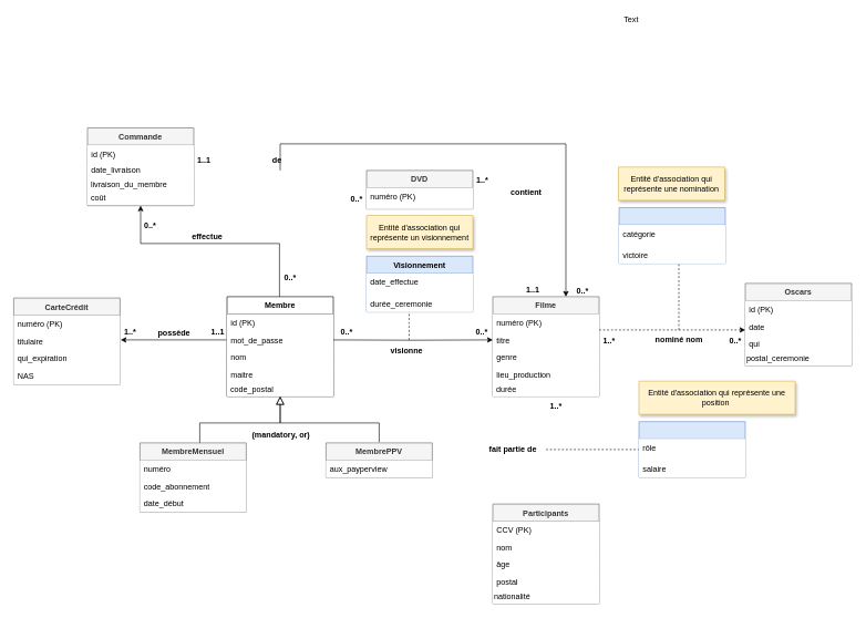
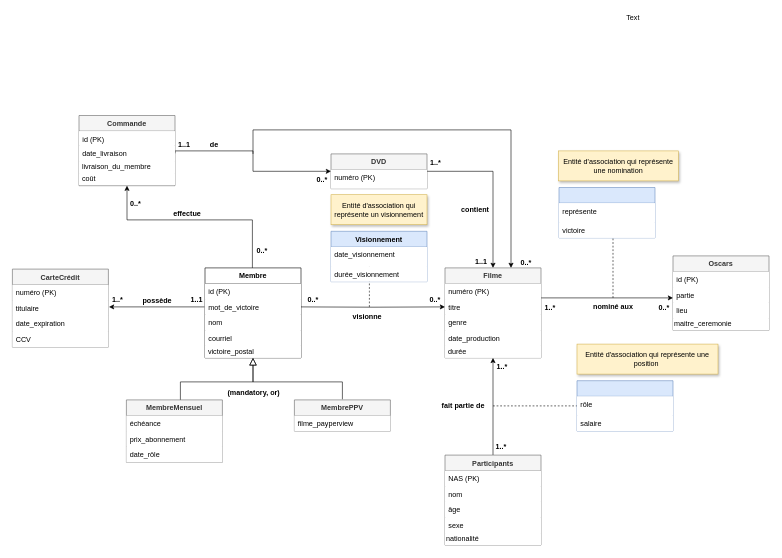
- <mxCell id="91" value="Text" style="text;html=1;align=center;verticalAlign=middle;resizable=0;points=[];autosize=1;" vertex="1" parent="1"><mxGeometry x="929" y="20" width="40" height="20" as="geometry" /></mxCell>
+ <mxCell id="91" value="Text" style="text;html=1;align=center;verticalAlign=middle;resizable=0;points=[];autosize=1;" vertex="1" parent="1"><mxGeometry x="1034" y="20" width="40" height="20" as="geometry" /></mxCell>
- <mxCell id="90" value="de" style="text;html=1;align=center;verticalAlign=middle;resizable=0;points=[];autosize=1;fontStyle=1" vertex="1" parent="1"><mxGeometry x="401" y="231" width="30" height="20" as="geometry" /></mxCell>
+ <mxCell id="90" value="de" style="text;html=1;align=center;verticalAlign=middle;resizable=0;points=[];autosize=1;fontStyle=1" vertex="1" parent="1"><mxGeometry x="341" y="231" width="30" height="20" as="geometry" /></mxCell>
- <mxCell id="30" value="Entité d'association qui représente une nomination" style="text;html=1;strokeColor=#d6b656;fillColor=#fff2cc;align=center;verticalAlign=middle;whiteSpace=wrap;rounded=0;shadow=1;perimeterSpacing=0;comic=0;glass=0;" vertex="1" parent="1"><mxGeometry x="930" y="251" width="160" height="50" as="geometry" /></mxCell>
+ <mxCell id="30" value="Entité d'association qui représente une nomination" style="text;html=1;strokeColor=#d6b656;fillColor=#fff2cc;align=center;verticalAlign=middle;whiteSpace=wrap;rounded=0;shadow=1;perimeterSpacing=0;comic=0;glass=0;" vertex="1" parent="1"><mxGeometry x="930" y="251" width="200" height="50" as="geometry" /></mxCell>
+ <mxCell id="78" style="edgeStyle=orthogonalEdgeStyle;rounded=0;orthogonalLoop=1;jettySize=auto;html=1;exitX=1;exitY=0.5;exitDx=0;exitDy=0;entryX=0;entryY=0.5;entryDx=0;entryDy=0;" edge="1" parent="1" source="81" target="88"><mxGeometry relative="1" as="geometry"><Array as="points"><mxPoint x="291" y="251" /><mxPoint x="421" y="251" /><mxPoint x="421" y="285" /></Array></mxGeometry></mxCell>
+ <mxCell id="72" style="edgeStyle=orthogonalEdgeStyle;rounded=0;orthogonalLoop=1;jettySize=auto;html=1;exitX=1;exitY=0.5;exitDx=0;exitDy=0;entryX=0.5;entryY=0;entryDx=0;entryDy=0;" edge="1" parent="1" source="88" target="17"><mxGeometry relative="1" as="geometry" /></mxCell>
- <mxCell id="74" value="contient" style="text;html=1;align=center;verticalAlign=middle;resizable=0;points=[];autosize=1;fontStyle=1" vertex="1" parent="1"><mxGeometry x="761" y="279" width="60" height="20" as="geometry" /></mxCell>
+ <mxCell id="74" value="contient" style="text;html=1;align=center;verticalAlign=middle;resizable=0;points=[];autosize=1;fontStyle=1" vertex="1" parent="1"><mxGeometry x="761" y="339" width="60" height="20" as="geometry" /></mxCell>
- <mxCell id="65" value="catégorie" style="text;align=left;verticalAlign=top;spacingLeft=4;spacingRight=4;overflow=hidden;rotatable=0;points=[[0,0.5],[1,0.5]];portConstraint=eastwest;fillColor=#ffffff;" vertex="1" parent="64"><mxGeometry y="26" width="160" height="32" as="geometry" /></mxCell>
+ <mxCell id="65" value="représente" style="text;align=left;verticalAlign=top;spacingLeft=4;spacingRight=4;overflow=hidden;rotatable=0;points=[[0,0.5],[1,0.5]];portConstraint=eastwest;fillColor=#ffffff;" vertex="1" parent="64"><mxGeometry y="26" width="160" height="32" as="geometry" /></mxCell>
- <mxCell id="53" value="date_effectue" style="text;align=left;verticalAlign=top;spacingLeft=4;spacingRight=4;overflow=hidden;rotatable=0;points=[[0,0.5],[1,0.5]];portConstraint=eastwest;fillColor=#ffffff;" vertex="1" parent="52"><mxGeometry y="26" width="160" height="32" as="geometry" /></mxCell>
+ <mxCell id="53" value="date_visionnement" style="text;align=left;verticalAlign=top;spacingLeft=4;spacingRight=4;overflow=hidden;rotatable=0;points=[[0,0.5],[1,0.5]];portConstraint=eastwest;fillColor=#ffffff;" vertex="1" parent="52"><mxGeometry y="26" width="160" height="32" as="geometry" /></mxCell>
- <mxCell id="54" value="durée_ceremonie" style="text;align=left;verticalAlign=top;spacingLeft=4;spacingRight=4;overflow=hidden;rotatable=0;points=[[0,0.5],[1,0.5]];portConstraint=eastwest;rounded=0;shadow=0;html=0;fillColor=#ffffff;" vertex="1" parent="52"><mxGeometry y="58" width="160" height="26" as="geometry" /></mxCell>
+ <mxCell id="54" value="durée_visionnement" style="text;align=left;verticalAlign=top;spacingLeft=4;spacingRight=4;overflow=hidden;rotatable=0;points=[[0,0.5],[1,0.5]];portConstraint=eastwest;rounded=0;shadow=0;html=0;fillColor=#ffffff;" vertex="1" parent="52"><mxGeometry y="58" width="160" height="26" as="geometry" /></mxCell>
- <mxCell id="69" value="date" style="text;align=left;verticalAlign=top;spacingLeft=4;spacingRight=4;overflow=hidden;rotatable=0;points=[[0,0.5],[1,0.5]];portConstraint=eastwest;rounded=0;shadow=0;html=0;fillColor=#ffffff;" vertex="1" parent="67"><mxGeometry y="52" width="160" height="26" as="geometry" /></mxCell>
+ <mxCell id="69" value="partie" style="text;align=left;verticalAlign=top;spacingLeft=4;spacingRight=4;overflow=hidden;rotatable=0;points=[[0,0.5],[1,0.5]];portConstraint=eastwest;rounded=0;shadow=0;html=0;fillColor=#ffffff;" vertex="1" parent="67"><mxGeometry y="52" width="160" height="26" as="geometry" /></mxCell>
- <mxCell id="16" value="" style="edgeStyle=orthogonalEdgeStyle;rounded=0;orthogonalLoop=1;jettySize=auto;html=1;dashed=1;" edge="1" parent="1" source="17" target="67"><mxGeometry relative="1" as="geometry"><Array as="points"><mxPoint x="1051" y="496" /><mxPoint x="1051" y="496" /></Array></mxGeometry></mxCell>
+ <mxCell id="16" value="" style="edgeStyle=orthogonalEdgeStyle;rounded=0;orthogonalLoop=1;jettySize=auto;html=1;" edge="1" parent="1" source="17" target="67"><mxGeometry relative="1" as="geometry"><Array as="points"><mxPoint x="1051" y="496" /><mxPoint x="1051" y="496" /></Array></mxGeometry></mxCell>
- <mxCell id="33" value="mot_de_passe" style="text;align=left;verticalAlign=top;spacingLeft=4;spacingRight=4;overflow=hidden;rotatable=0;points=[[0,0.5],[1,0.5]];portConstraint=eastwest;rounded=0;shadow=0;html=0;fillColor=#ffffff;" parent="31" vertex="1"><mxGeometry y="52" width="160" height="26" as="geometry" /></mxCell>
+ <mxCell id="33" value="mot_de_victoire" style="text;align=left;verticalAlign=top;spacingLeft=4;spacingRight=4;overflow=hidden;rotatable=0;points=[[0,0.5],[1,0.5]];portConstraint=eastwest;rounded=0;shadow=0;html=0;fillColor=#ffffff;" parent="31" vertex="1"><mxGeometry y="52" width="160" height="26" as="geometry" /></mxCell>
- <mxCell id="26" value="nominé nom" style="text;html=1;align=center;verticalAlign=middle;resizable=0;points=[];autosize=1;fontStyle=1" vertex="1" parent="1"><mxGeometry x="981" y="501" width="80" height="20" as="geometry" /></mxCell>
+ <mxCell id="26" value="nominé aux" style="text;html=1;align=center;verticalAlign=middle;resizable=0;points=[];autosize=1;fontStyle=1" vertex="1" parent="1"><mxGeometry x="981" y="501" width="80" height="20" as="geometry" /></mxCell>
- <mxCell id="70" value="qui" style="text;align=left;verticalAlign=top;spacingLeft=4;spacingRight=4;overflow=hidden;rotatable=0;points=[[0,0.5],[1,0.5]];portConstraint=eastwest;rounded=0;shadow=0;html=0;fillColor=#ffffff;strokeWidth=1;" vertex="1" parent="67"><mxGeometry y="78" width="160" height="26" as="geometry" /></mxCell>
+ <mxCell id="70" value="lieu" style="text;align=left;verticalAlign=top;spacingLeft=4;spacingRight=4;overflow=hidden;rotatable=0;points=[[0,0.5],[1,0.5]];portConstraint=eastwest;rounded=0;shadow=0;html=0;fillColor=#ffffff;strokeWidth=1;" vertex="1" parent="67"><mxGeometry y="78" width="160" height="26" as="geometry" /></mxCell>
- <mxCell id="43" value="qui_expiration" style="text;align=left;verticalAlign=top;spacingLeft=4;spacingRight=4;overflow=hidden;rotatable=0;points=[[0,0.5],[1,0.5]];portConstraint=eastwest;rounded=0;shadow=0;html=0;fillColor=#ffffff;strokeWidth=1;" vertex="1" parent="40"><mxGeometry y="78" width="160" height="26" as="geometry" /></mxCell>
+ <mxCell id="43" value="date_expiration" style="text;align=left;verticalAlign=top;spacingLeft=4;spacingRight=4;overflow=hidden;rotatable=0;points=[[0,0.5],[1,0.5]];portConstraint=eastwest;rounded=0;shadow=0;html=0;fillColor=#ffffff;strokeWidth=1;" vertex="1" parent="40"><mxGeometry y="78" width="160" height="26" as="geometry" /></mxCell>
- <mxCell id="71" value="postal_ceremonie" style="text;html=1;align=left;verticalAlign=middle;resizable=0;points=[];autosize=1;fillColor=#ffffff;" vertex="1" parent="67"><mxGeometry y="104" width="160" height="20" as="geometry" /></mxCell>
+ <mxCell id="71" value="maitre_ceremonie" style="text;html=1;align=left;verticalAlign=middle;resizable=0;points=[];autosize=1;fillColor=#ffffff;" vertex="1" parent="67"><mxGeometry y="104" width="160" height="20" as="geometry" /></mxCell>
- <mxCell id="35" value="maitre" style="text;align=left;verticalAlign=top;spacingLeft=4;spacingRight=4;overflow=hidden;rotatable=0;points=[[0,0.5],[1,0.5]];portConstraint=eastwest;fillColor=#ffffff;" parent="31" vertex="1"><mxGeometry y="104" width="160" height="26" as="geometry" /></mxCell>
+ <mxCell id="35" value="courriel" style="text;align=left;verticalAlign=top;spacingLeft=4;spacingRight=4;overflow=hidden;rotatable=0;points=[[0,0.5],[1,0.5]];portConstraint=eastwest;fillColor=#ffffff;" parent="31" vertex="1"><mxGeometry y="104" width="160" height="26" as="geometry" /></mxCell>
- <mxCell id="21" value="lieu_production" style="text;align=left;verticalAlign=top;spacingLeft=4;spacingRight=4;overflow=hidden;rotatable=0;points=[[0,0.5],[1,0.5]];portConstraint=eastwest;fillColor=#ffffff;" vertex="1" parent="17"><mxGeometry y="104" width="160" height="26" as="geometry" /></mxCell>
+ <mxCell id="21" value="date_production" style="text;align=left;verticalAlign=top;spacingLeft=4;spacingRight=4;overflow=hidden;rotatable=0;points=[[0,0.5],[1,0.5]];portConstraint=eastwest;fillColor=#ffffff;" vertex="1" parent="17"><mxGeometry y="104" width="160" height="26" as="geometry" /></mxCell>
- <mxCell id="44" value="NAS" style="text;align=left;verticalAlign=top;spacingLeft=4;spacingRight=4;overflow=hidden;rotatable=0;points=[[0,0.5],[1,0.5]];portConstraint=eastwest;fillColor=#ffffff;" vertex="1" parent="40"><mxGeometry y="104" width="160" height="26" as="geometry" /></mxCell>
+ <mxCell id="44" value="CCV" style="text;align=left;verticalAlign=top;spacingLeft=4;spacingRight=4;overflow=hidden;rotatable=0;points=[[0,0.5],[1,0.5]];portConstraint=eastwest;fillColor=#ffffff;" vertex="1" parent="40"><mxGeometry y="104" width="160" height="26" as="geometry" /></mxCell>
- <mxCell id="36" value="&amp;nbsp;code_postal" style="text;html=1;align=left;verticalAlign=middle;resizable=0;points=[];autosize=1;fillColor=#ffffff;" vertex="1" parent="31"><mxGeometry y="130" width="160" height="20" as="geometry" /></mxCell>
+ <mxCell id="36" value="&amp;nbsp;victoire_postal" style="text;html=1;align=left;verticalAlign=middle;resizable=0;points=[];autosize=1;fillColor=#ffffff;" vertex="1" parent="31"><mxGeometry y="130" width="160" height="20" as="geometry" /></mxCell>
+ <mxCell id="12" style="edgeStyle=orthogonalEdgeStyle;rounded=0;orthogonalLoop=1;jettySize=auto;html=1;exitX=0.5;exitY=0;exitDx=0;exitDy=0;entryX=0.5;entryY=1;entryDx=0;entryDy=0;" edge="1" parent="1" source="55" target="17"><mxGeometry relative="1" as="geometry" /></mxCell>
+ <mxCell id="13" value="1..*" style="text;html=1;align=center;verticalAlign=middle;resizable=0;points=[];fontStyle=1" vertex="1" connectable="0" parent="12"><mxGeometry x="-0.725" y="-12" relative="1" as="geometry"><mxPoint y="8" as="offset" /></mxGeometry></mxCell>
- <mxCell id="46" value="numéro" style="text;align=left;verticalAlign=top;spacingLeft=4;spacingRight=4;overflow=hidden;rotatable=0;points=[[0,0.5],[1,0.5]];portConstraint=eastwest;fillColor=#ffffff;" parent="45" vertex="1"><mxGeometry y="26" width="160" height="26" as="geometry" /></mxCell>
+ <mxCell id="46" value="échéance" style="text;align=left;verticalAlign=top;spacingLeft=4;spacingRight=4;overflow=hidden;rotatable=0;points=[[0,0.5],[1,0.5]];portConstraint=eastwest;fillColor=#ffffff;" parent="45" vertex="1"><mxGeometry y="26" width="160" height="26" as="geometry" /></mxCell>
- <mxCell id="50" value="aux_payperview" style="text;align=left;verticalAlign=top;spacingLeft=4;spacingRight=4;overflow=hidden;rotatable=0;points=[[0,0.5],[1,0.5]];portConstraint=eastwest;fillColor=#ffffff;" parent="49" vertex="1"><mxGeometry y="26" width="160" height="26" as="geometry" /></mxCell>
+ <mxCell id="50" value="filme_payperview" style="text;align=left;verticalAlign=top;spacingLeft=4;spacingRight=4;overflow=hidden;rotatable=0;points=[[0,0.5],[1,0.5]];portConstraint=eastwest;fillColor=#ffffff;" parent="49" vertex="1"><mxGeometry y="26" width="160" height="26" as="geometry" /></mxCell>
- <mxCell id="47" value="code_abonnement" style="text;align=left;verticalAlign=top;spacingLeft=4;spacingRight=4;overflow=hidden;rotatable=0;points=[[0,0.5],[1,0.5]];portConstraint=eastwest;fillColor=#ffffff;" parent="45" vertex="1"><mxGeometry y="52" width="160" height="26" as="geometry" /></mxCell>
+ <mxCell id="47" value="prix_abonnement" style="text;align=left;verticalAlign=top;spacingLeft=4;spacingRight=4;overflow=hidden;rotatable=0;points=[[0,0.5],[1,0.5]];portConstraint=eastwest;fillColor=#ffffff;" parent="45" vertex="1"><mxGeometry y="52" width="160" height="26" as="geometry" /></mxCell>
- <mxCell id="48" value="date_début" style="text;align=left;verticalAlign=top;spacingLeft=4;spacingRight=4;overflow=hidden;rotatable=0;points=[[0,0.5],[1,0.5]];portConstraint=eastwest;rounded=0;shadow=0;html=0;fillColor=#ffffff;" parent="45" vertex="1"><mxGeometry y="78" width="160" height="26" as="geometry" /></mxCell>
+ <mxCell id="48" value="date_rôle" style="text;align=left;verticalAlign=top;spacingLeft=4;spacingRight=4;overflow=hidden;rotatable=0;points=[[0,0.5],[1,0.5]];portConstraint=eastwest;rounded=0;shadow=0;html=0;fillColor=#ffffff;" parent="45" vertex="1"><mxGeometry y="78" width="160" height="26" as="geometry" /></mxCell>
- <mxCell id="56" value="CCV (PK)" style="text;align=left;verticalAlign=top;spacingLeft=4;spacingRight=4;overflow=hidden;rotatable=0;points=[[0,0.5],[1,0.5]];portConstraint=eastwest;labelBackgroundColor=none;fillColor=#ffffff;" vertex="1" parent="55"><mxGeometry y="26" width="160" height="26" as="geometry" /></mxCell>
+ <mxCell id="56" value="NAS (PK)" style="text;align=left;verticalAlign=top;spacingLeft=4;spacingRight=4;overflow=hidden;rotatable=0;points=[[0,0.5],[1,0.5]];portConstraint=eastwest;labelBackgroundColor=none;fillColor=#ffffff;" vertex="1" parent="55"><mxGeometry y="26" width="160" height="26" as="geometry" /></mxCell>
- <mxCell id="59" value="postal" style="text;align=left;verticalAlign=top;spacingLeft=4;spacingRight=4;overflow=hidden;rotatable=0;points=[[0,0.5],[1,0.5]];portConstraint=eastwest;fillColor=#ffffff;" vertex="1" parent="55"><mxGeometry y="104" width="160" height="26" as="geometry" /></mxCell>
+ <mxCell id="59" value="sexe" style="text;align=left;verticalAlign=top;spacingLeft=4;spacingRight=4;overflow=hidden;rotatable=0;points=[[0,0.5],[1,0.5]];portConstraint=eastwest;fillColor=#ffffff;" vertex="1" parent="55"><mxGeometry y="104" width="160" height="26" as="geometry" /></mxCell>
